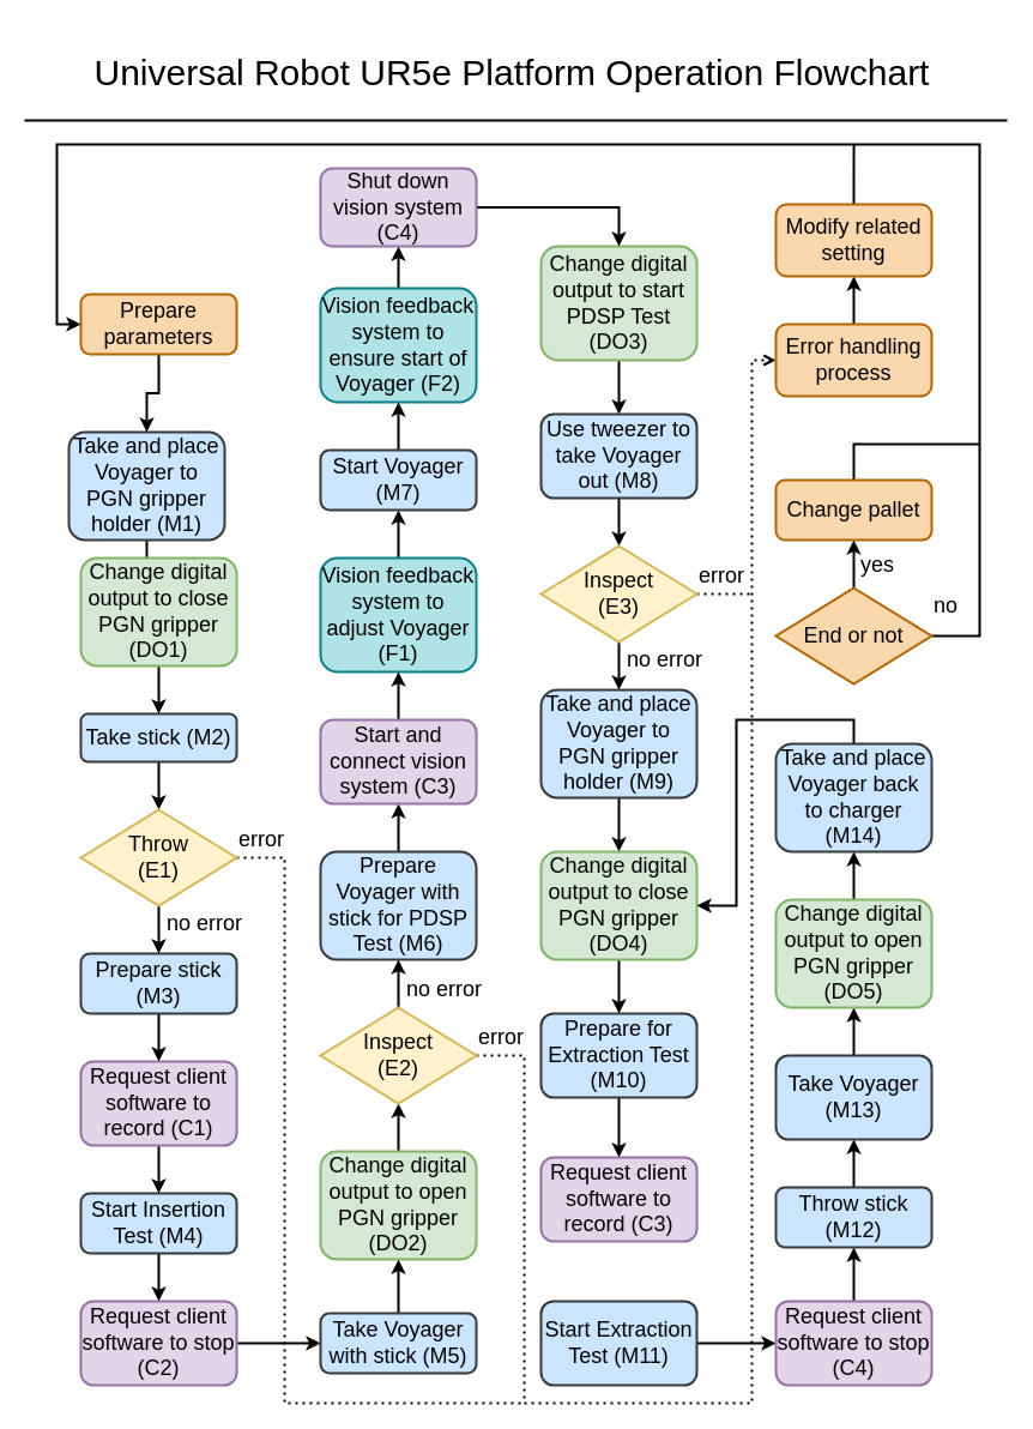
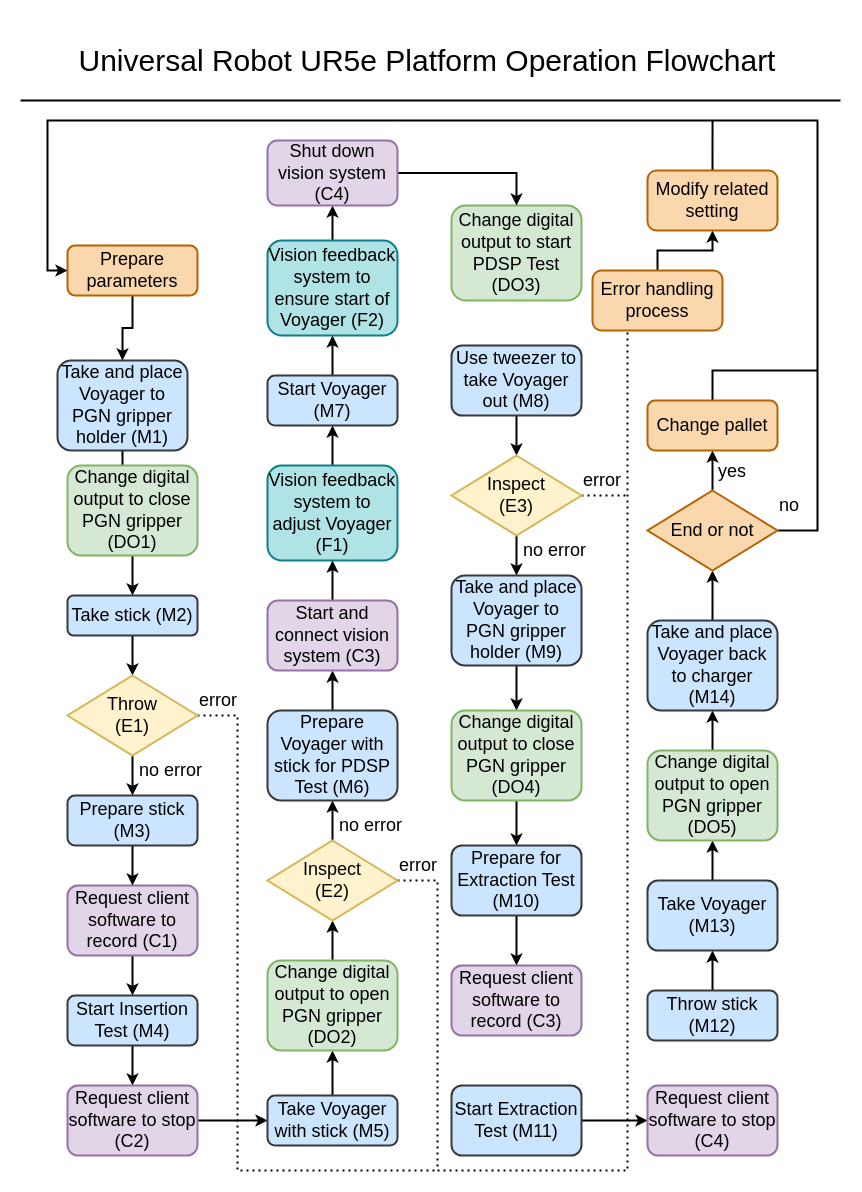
- <mxCell id="73" value="&lt;font style=&quot;font-size: 18px&quot;&gt;Error handling process&lt;br style=&quot;font-size: 18px&quot;&gt;&lt;/font&gt;" style="rounded=1;whiteSpace=wrap;html=1;fontSize=18;strokeWidth=2;align=center;fillColor=#fad7ac;strokeColor=#b46504;" parent="1" vertex="1"><mxGeometry x="647" y="270" width="130" height="60" as="geometry" /></mxCell>
+ <mxCell id="73" value="&lt;font style=&quot;font-size: 18px&quot;&gt;Error handling process&lt;br style=&quot;font-size: 18px&quot;&gt;&lt;/font&gt;" style="rounded=1;whiteSpace=wrap;html=1;fontSize=18;strokeWidth=2;align=center;fillColor=#fad7ac;strokeColor=#b46504;" parent="1" vertex="1"><mxGeometry x="592" y="270" width="130" height="60" as="geometry" /></mxCell>
- <mxCell id="34" style="edgeStyle=orthogonalEdgeStyle;rounded=0;orthogonalLoop=1;jettySize=auto;html=1;exitX=0.5;exitY=1;exitDx=0;exitDy=0;entryX=0.5;entryY=0;entryDx=0;entryDy=0;strokeWidth=2;" edge="1" parent="1" source="35" target="37"><mxGeometry relative="1" as="geometry" /></mxCell>
- <mxCell id="63" style="edgeStyle=orthogonalEdgeStyle;rounded=0;orthogonalLoop=1;jettySize=auto;html=1;exitX=0.5;exitY=0;exitDx=0;exitDy=0;strokeWidth=2;fontSize=18;align=center;" parent="1" source="64" target="47" edge="1"><mxGeometry relative="1" as="geometry" /></mxCell>
+ <mxCell id="63" style="edgeStyle=orthogonalEdgeStyle;rounded=0;orthogonalLoop=1;jettySize=auto;html=1;exitX=0.5;exitY=0;exitDx=0;exitDy=0;entryX=0.5;entryY=1;entryDx=0;entryDy=0;strokeWidth=2;fontSize=18;align=center;" parent="1" source="64" target="67" edge="1"><mxGeometry relative="1" as="geometry" /></mxCell>
- <mxCell id="55" style="edgeStyle=orthogonalEdgeStyle;rounded=0;orthogonalLoop=1;jettySize=auto;html=1;exitX=0.5;exitY=0;exitDx=0;exitDy=0;entryX=0.5;entryY=1;entryDx=0;entryDy=0;strokeWidth=2;" edge="1" parent="1" source="56" target="58"><mxGeometry relative="1" as="geometry" /></mxCell>
